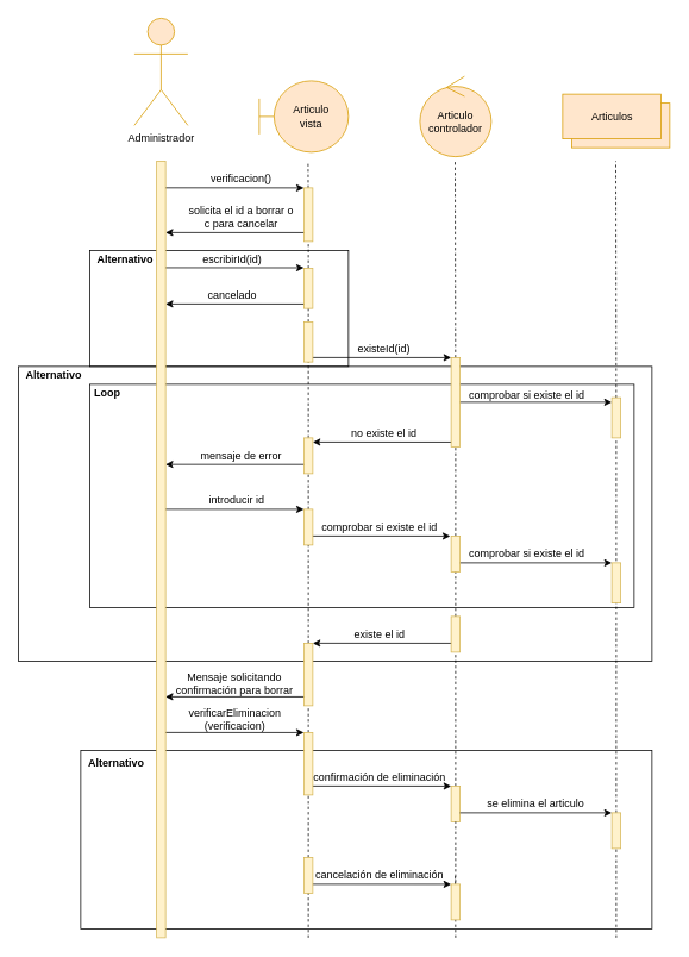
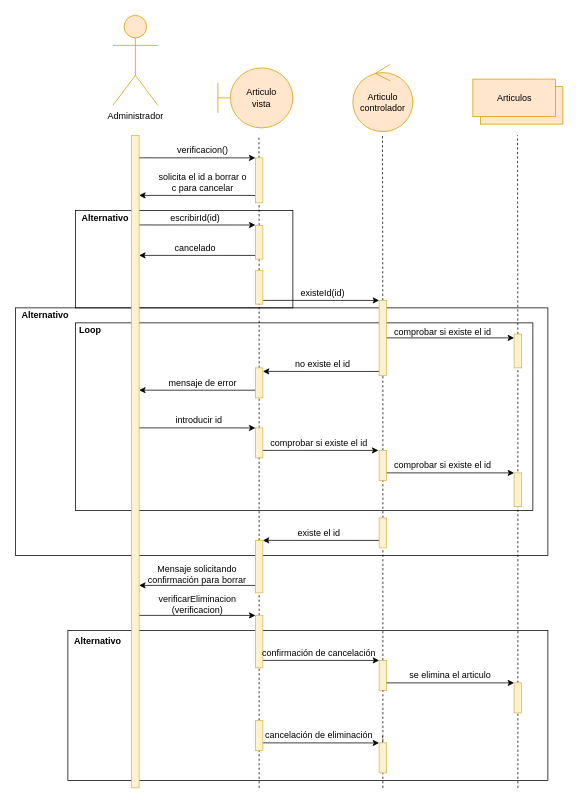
- <mxCell id="76" value="confirmación de eliminación" style="text;html=1;strokeColor=none;fillColor=none;align=center;verticalAlign=middle;whiteSpace=wrap;rounded=0;" parent="1" vertex="1"><mxGeometry x="340" y="860" width="170" height="20" as="geometry" /></mxCell>
+ <mxCell id="76" value="confirmación de cancelación" style="text;html=1;strokeColor=none;fillColor=none;align=center;verticalAlign=middle;whiteSpace=wrap;rounded=0;" parent="1" vertex="1"><mxGeometry x="340" y="860" width="170" height="20" as="geometry" /></mxCell>
